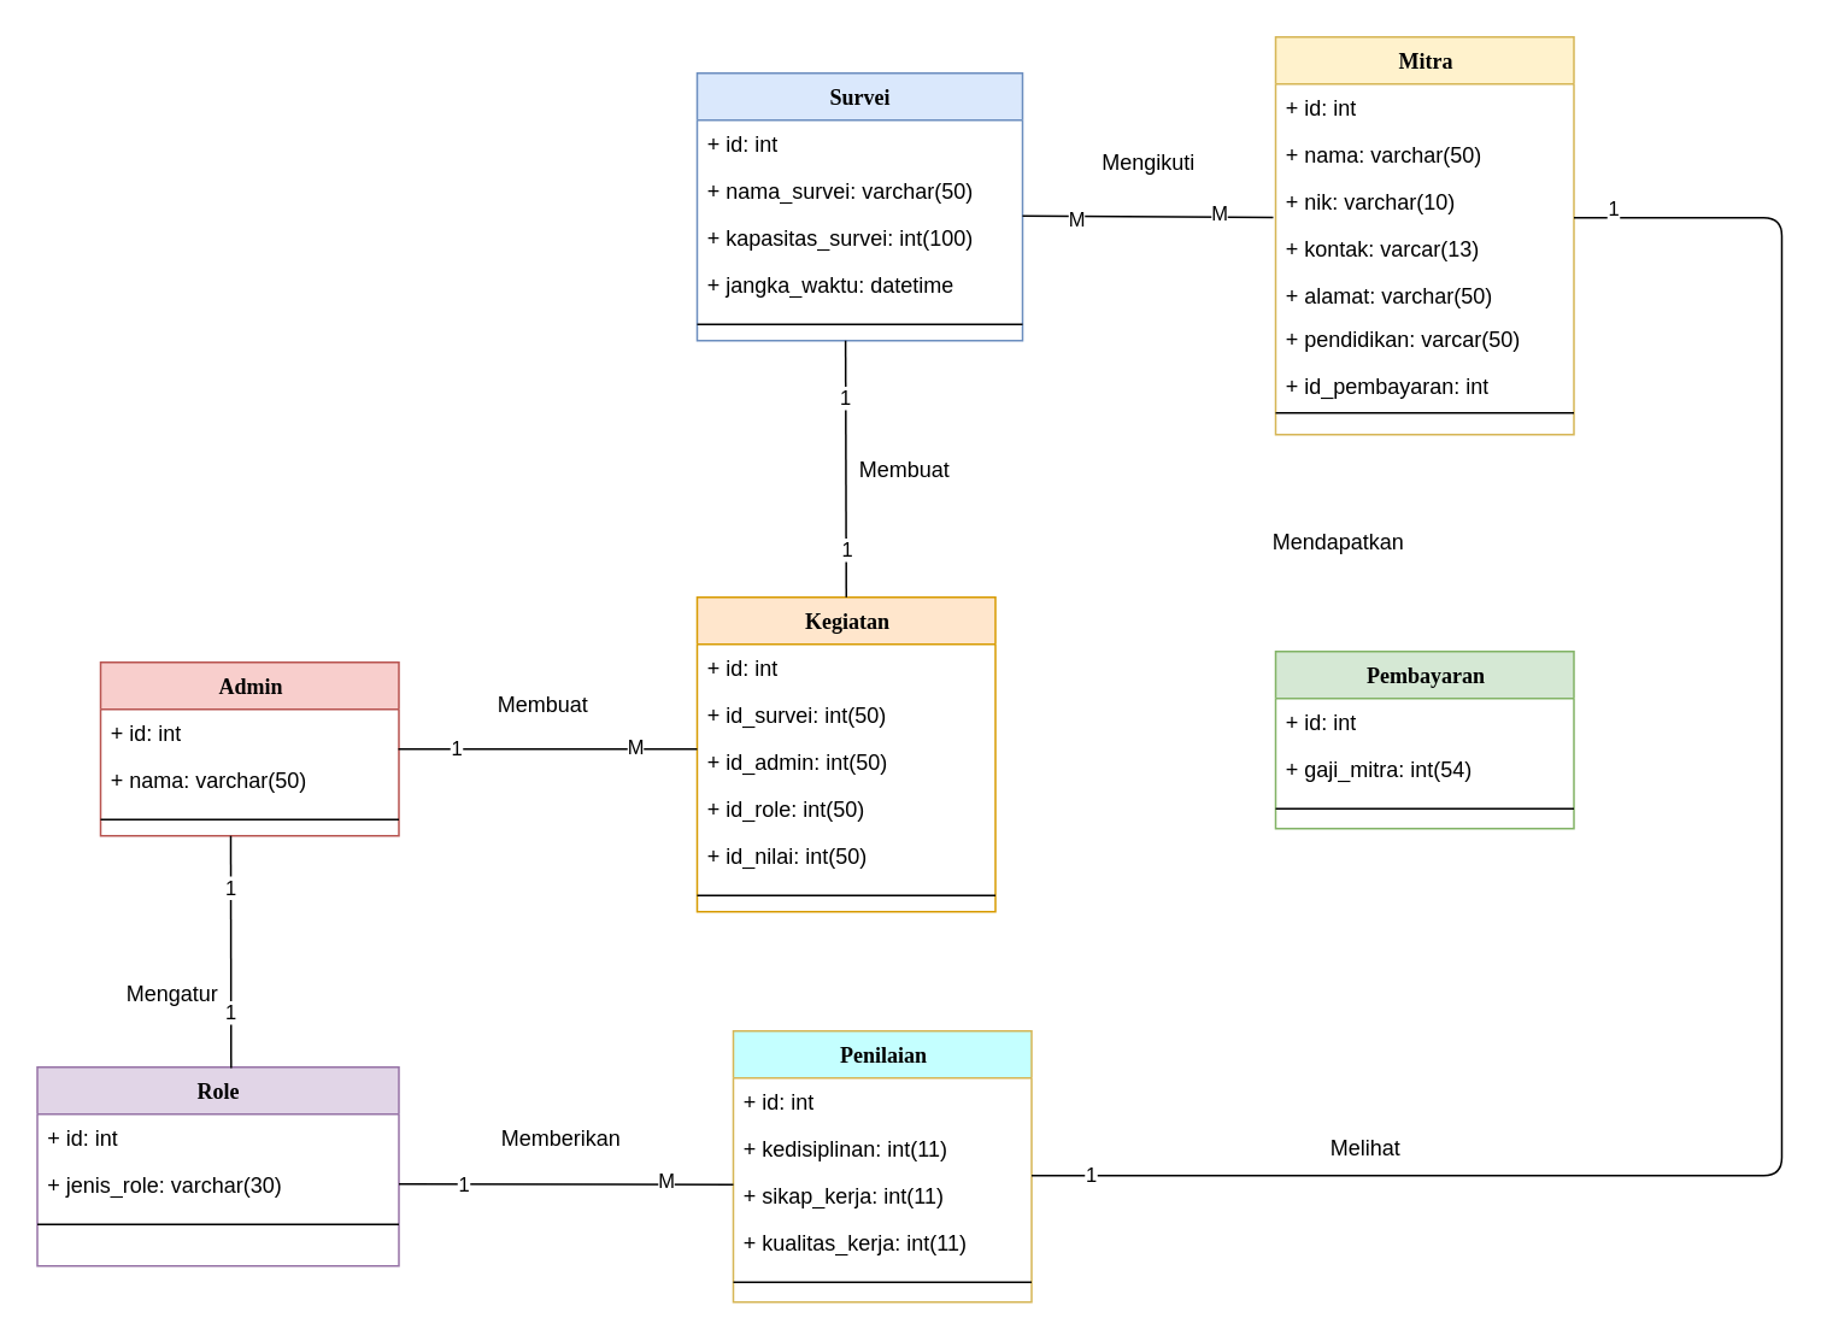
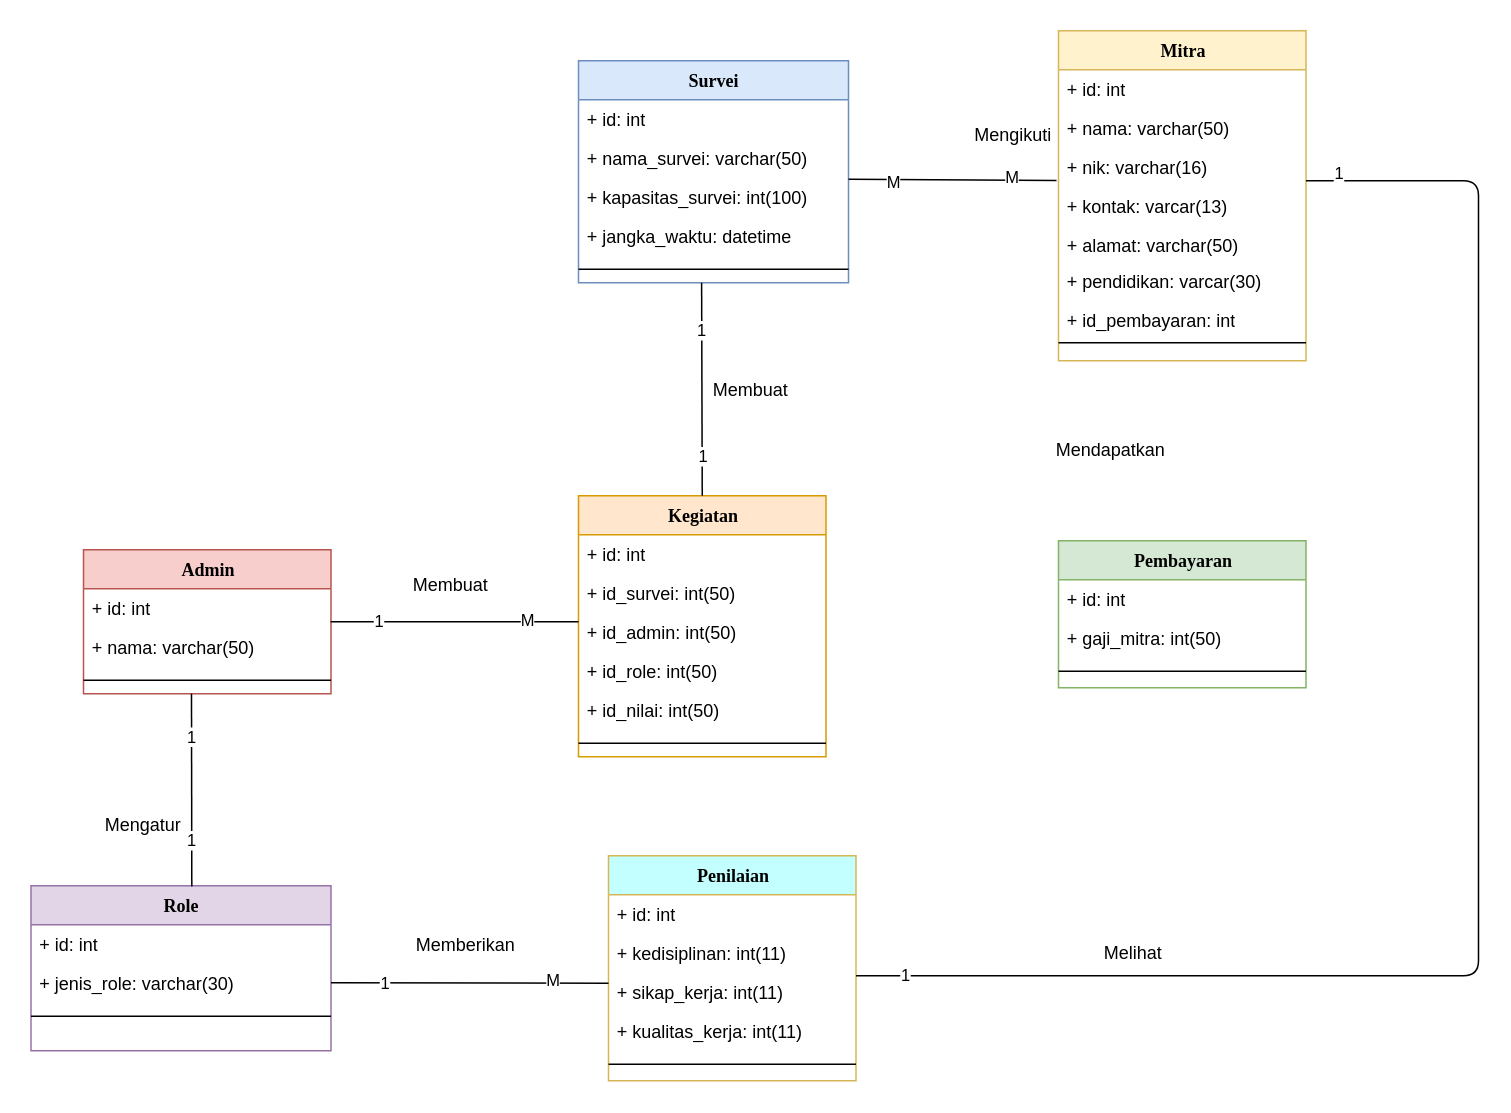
- <mxCell id="49" value="Mengikuti" style="text;html=1;strokeColor=none;fillColor=none;align=center;verticalAlign=middle;whiteSpace=wrap;rounded=0;" vertex="1" parent="1"><mxGeometry x="615" y="80" width="40" height="20" as="geometry" /></mxCell>
+ <mxCell id="49" value="Mengikuti" style="text;html=1;strokeColor=none;fillColor=none;align=center;verticalAlign=middle;whiteSpace=wrap;rounded=0;" vertex="1" parent="1"><mxGeometry x="655" y="80" width="40" height="20" as="geometry" /></mxCell>
- <mxCell id="5" value="+ nik: varchar(10)" style="text;html=1;strokeColor=none;fillColor=none;align=left;verticalAlign=top;spacingLeft=4;spacingRight=4;whiteSpace=wrap;overflow=hidden;rotatable=0;points=[[0,0.5],[1,0.5]];portConstraint=eastwest;" vertex="1" parent="2"><mxGeometry y="78" width="165" height="26" as="geometry" /></mxCell>
+ <mxCell id="5" value="+ nik: varchar(16)" style="text;html=1;strokeColor=none;fillColor=none;align=left;verticalAlign=top;spacingLeft=4;spacingRight=4;whiteSpace=wrap;overflow=hidden;rotatable=0;points=[[0,0.5],[1,0.5]];portConstraint=eastwest;" vertex="1" parent="2"><mxGeometry y="78" width="165" height="26" as="geometry" /></mxCell>
- <mxCell id="8" value="+ pendidikan: varcar(50)&lt;br&gt;" style="text;html=1;strokeColor=none;fillColor=none;align=left;verticalAlign=top;spacingLeft=4;spacingRight=4;whiteSpace=wrap;overflow=hidden;rotatable=0;points=[[0,0.5],[1,0.5]];portConstraint=eastwest;" vertex="1" parent="2"><mxGeometry y="154" width="165" height="26" as="geometry" /></mxCell>
+ <mxCell id="8" value="+ pendidikan: varcar(30)&lt;br&gt;" style="text;html=1;strokeColor=none;fillColor=none;align=left;verticalAlign=top;spacingLeft=4;spacingRight=4;whiteSpace=wrap;overflow=hidden;rotatable=0;points=[[0,0.5],[1,0.5]];portConstraint=eastwest;" vertex="1" parent="2"><mxGeometry y="154" width="165" height="26" as="geometry" /></mxCell>
- <mxCell id="19" value="+ gaji_mitra: int(54)" style="text;html=1;strokeColor=none;fillColor=none;align=left;verticalAlign=top;spacingLeft=4;spacingRight=4;whiteSpace=wrap;overflow=hidden;rotatable=0;points=[[0,0.5],[1,0.5]];portConstraint=eastwest;" vertex="1" parent="17"><mxGeometry y="52" width="165" height="26" as="geometry" /></mxCell>
+ <mxCell id="19" value="+ gaji_mitra: int(50)" style="text;html=1;strokeColor=none;fillColor=none;align=left;verticalAlign=top;spacingLeft=4;spacingRight=4;whiteSpace=wrap;overflow=hidden;rotatable=0;points=[[0,0.5],[1,0.5]];portConstraint=eastwest;" vertex="1" parent="17"><mxGeometry y="52" width="165" height="26" as="geometry" /></mxCell>
